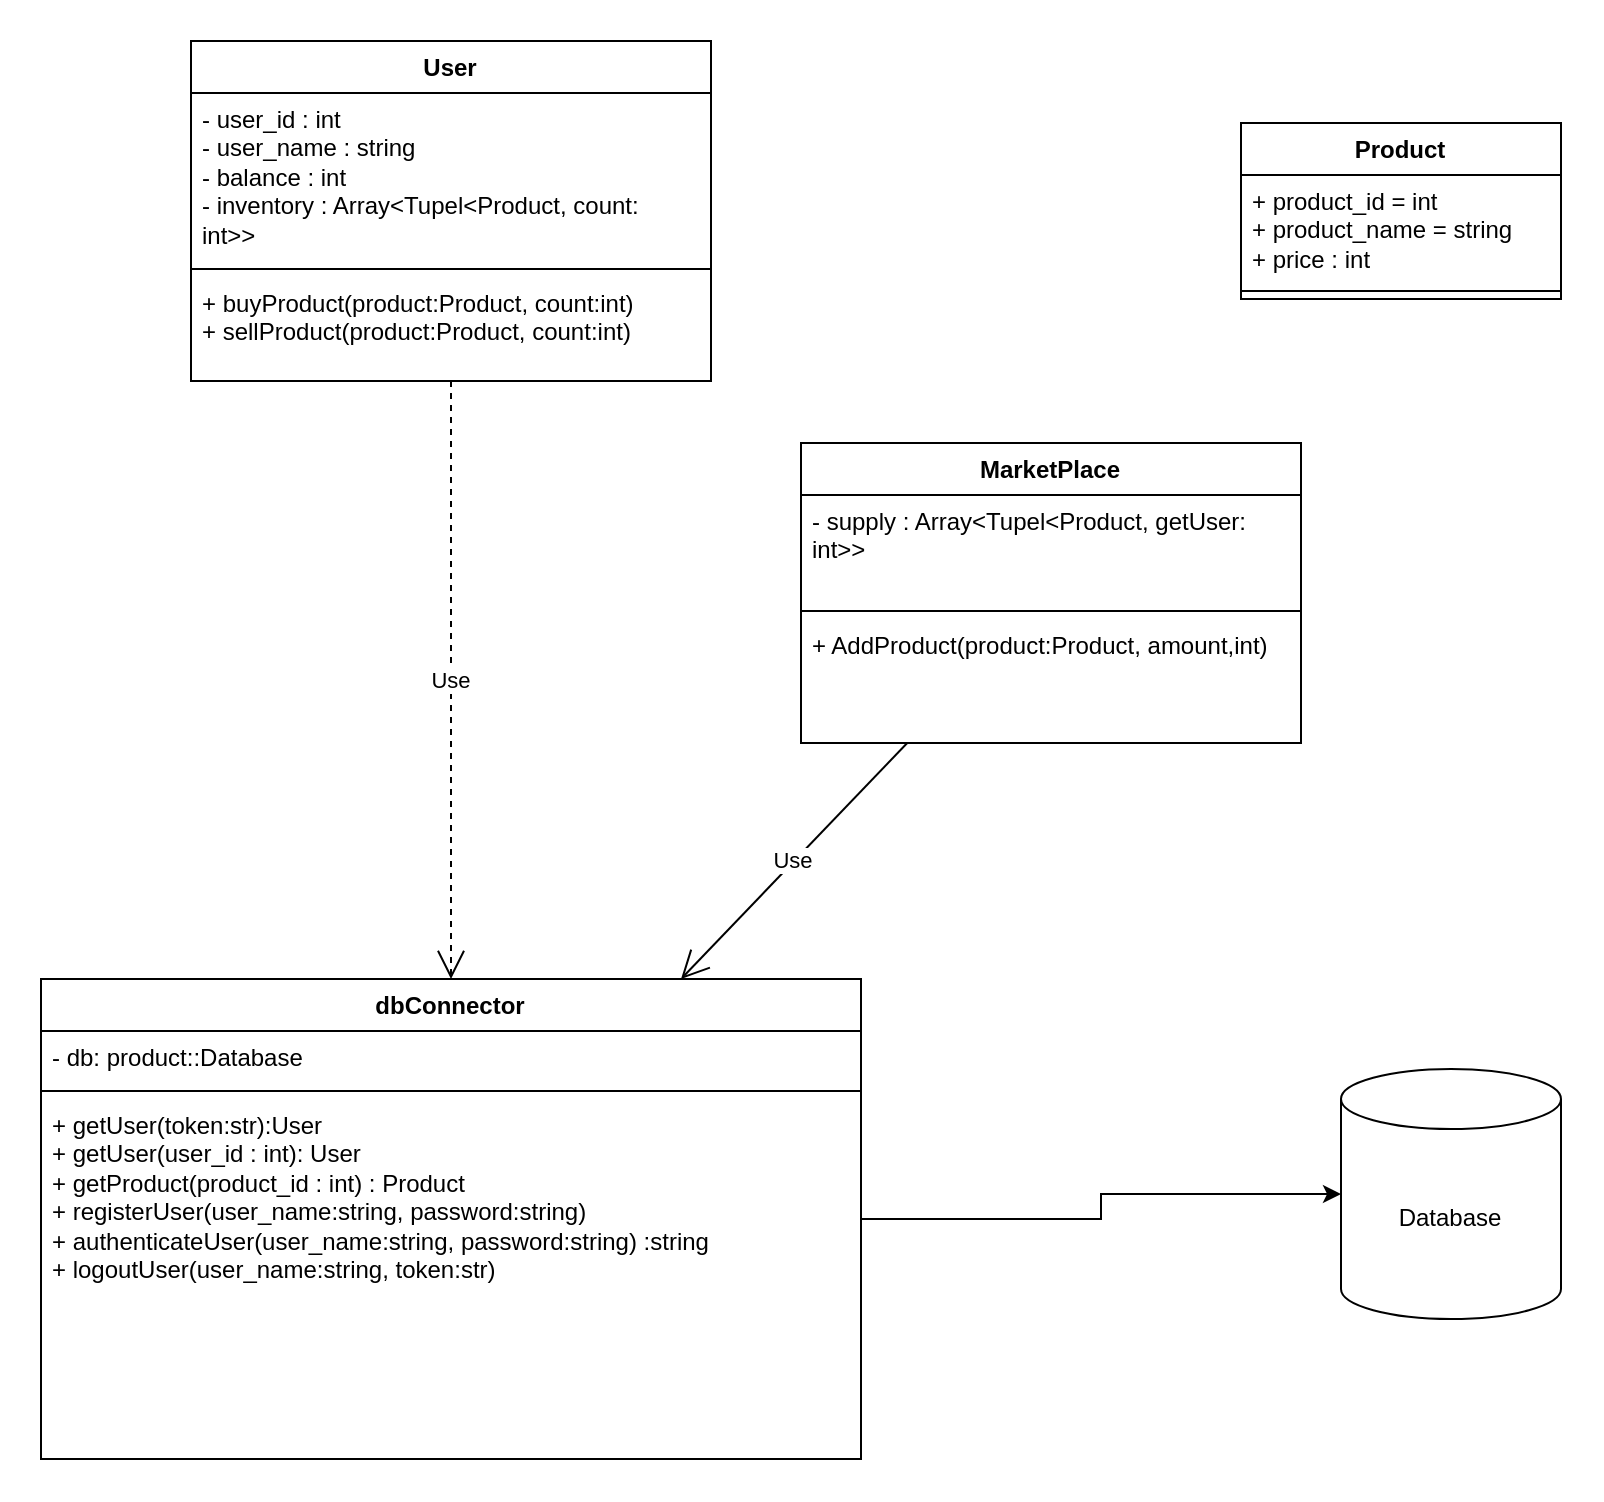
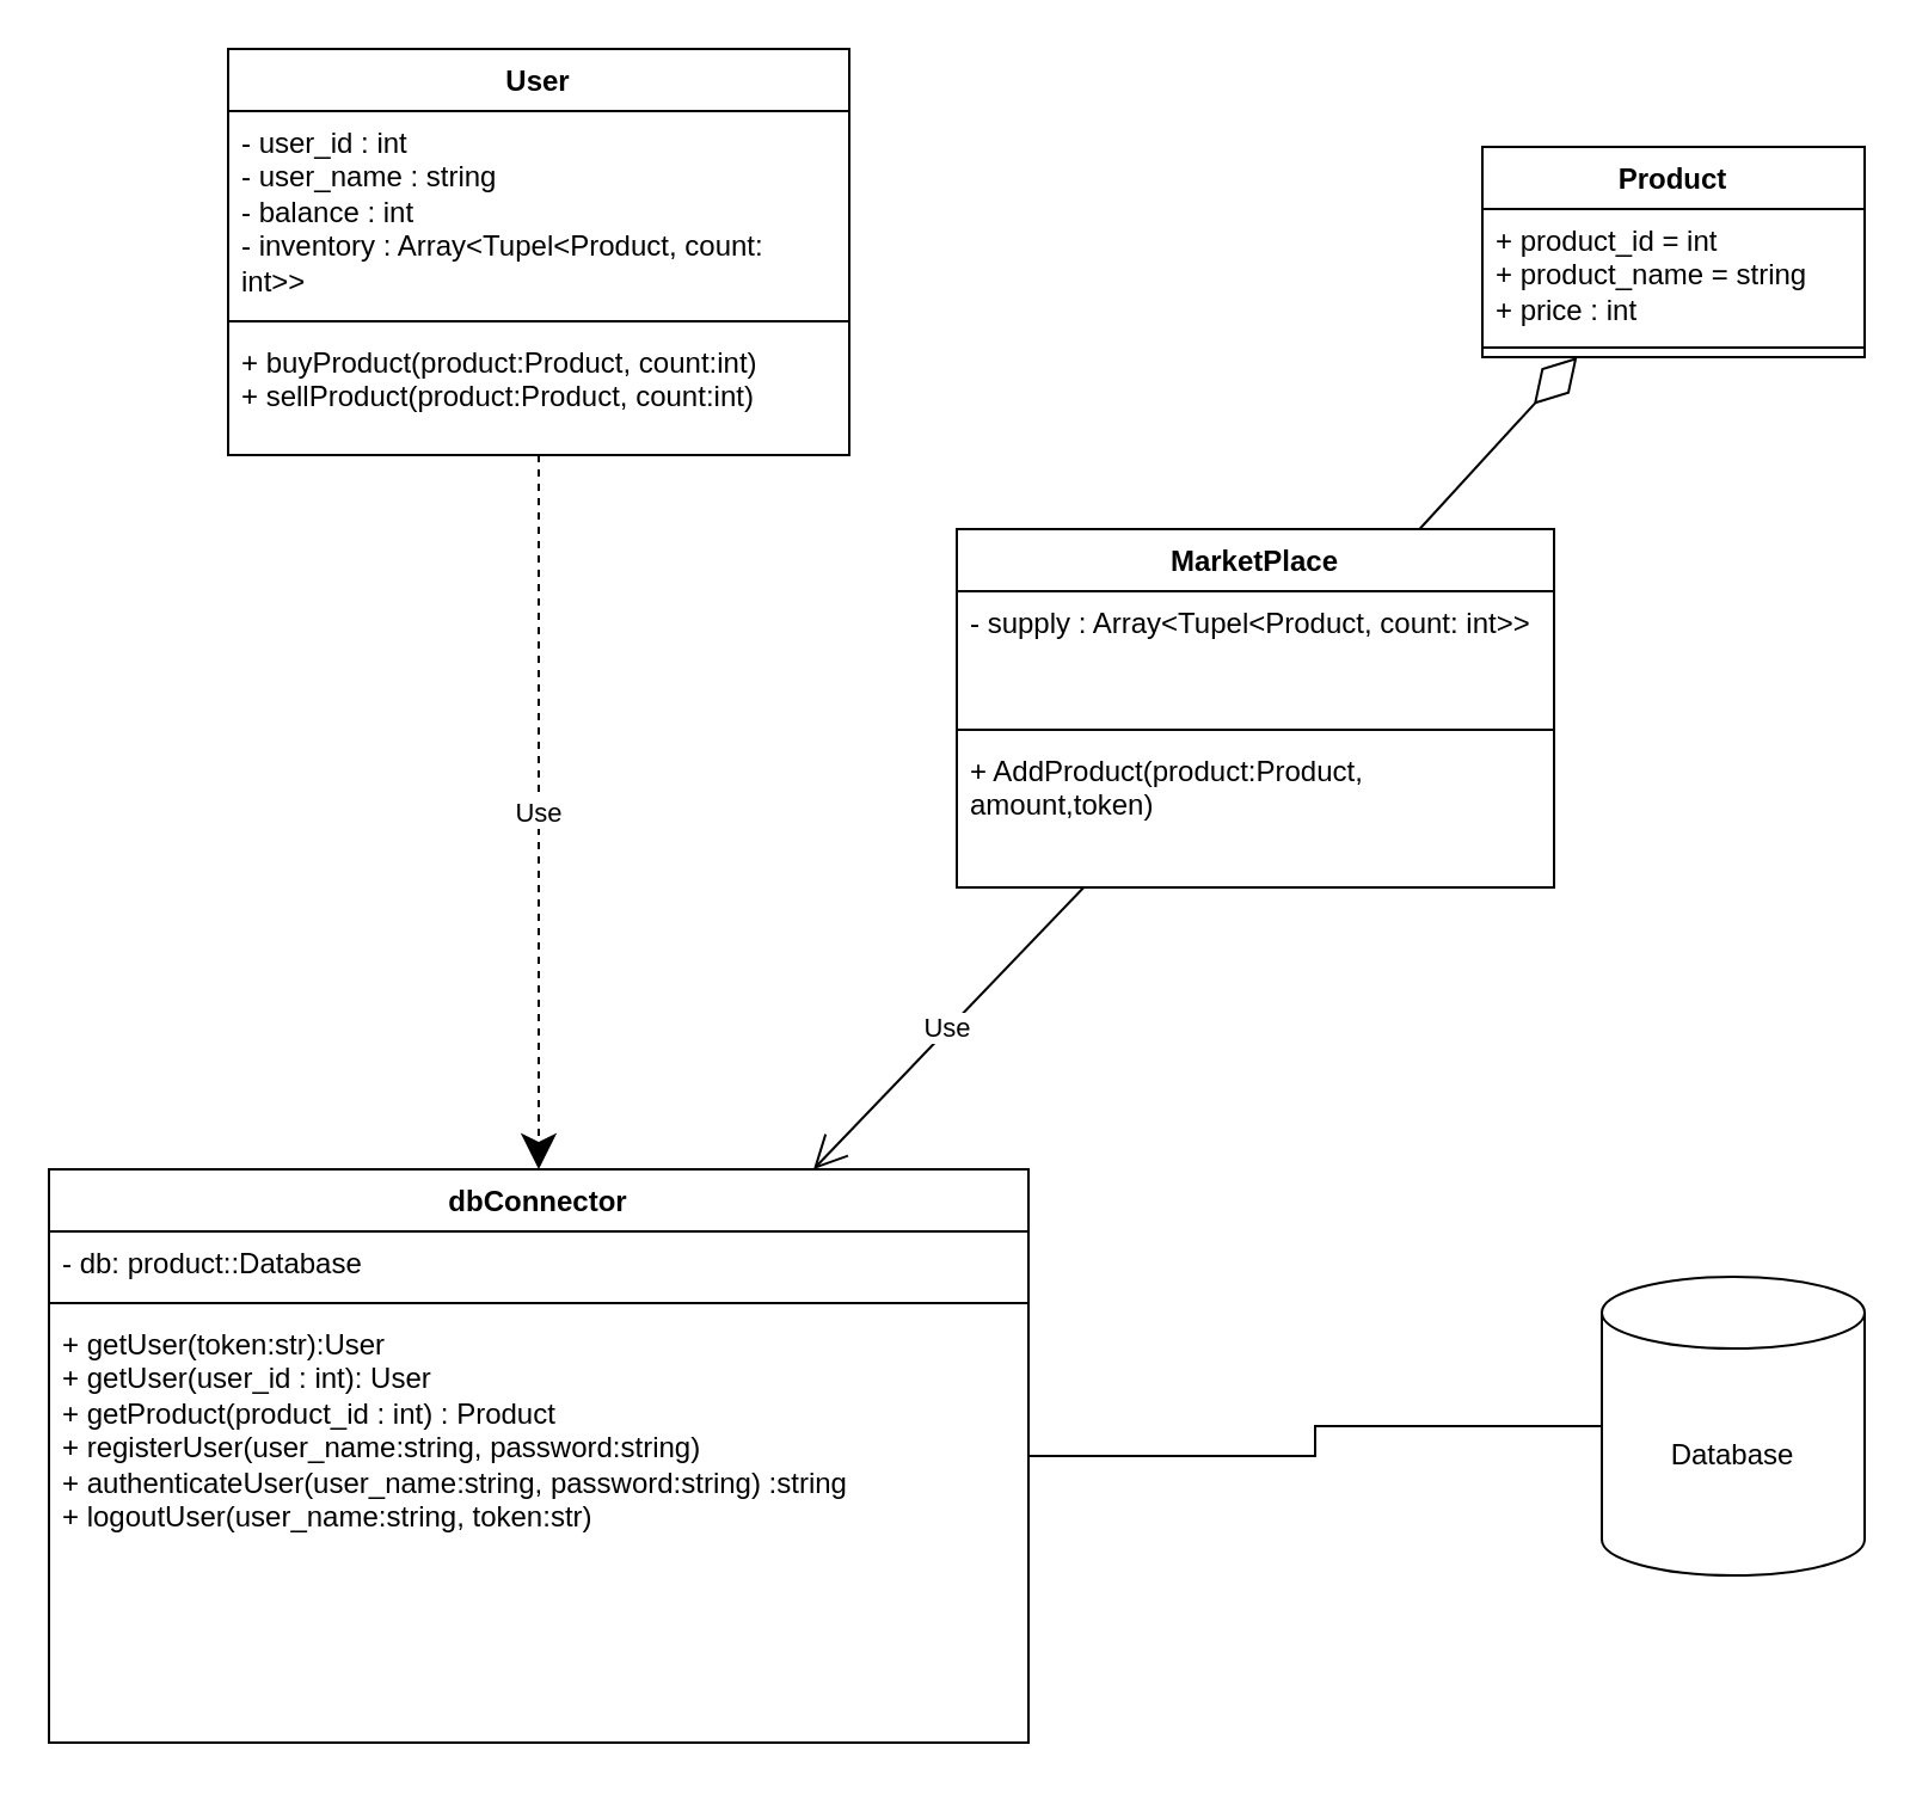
+ <mxCell id="19" value="" style="endArrow=diamondThin;endFill=0;endSize=24;html=1;rounded=0;" parent="1" source="15" target="6" edge="1"><mxGeometry width="160" relative="1" as="geometry"><mxPoint x="430" y="145" as="sourcePoint" /><mxPoint x="620" y="201" as="targetPoint" /></mxGeometry></mxCell>
- <mxCell id="16" value="- supply : Array&amp;lt;Tupel&amp;lt;Product, getUser: int&amp;gt;&amp;gt;&amp;nbsp;" style="text;strokeColor=none;fillColor=none;align=left;verticalAlign=top;spacingLeft=4;spacingRight=4;overflow=hidden;rotatable=0;points=[[0,0.5],[1,0.5]];portConstraint=eastwest;whiteSpace=wrap;html=1;" parent="15" vertex="1"><mxGeometry y="26" width="250" height="54" as="geometry" /></mxCell>
+ <mxCell id="16" value="- supply : Array&amp;lt;Tupel&amp;lt;Product, count: int&amp;gt;&amp;gt;&amp;nbsp;" style="text;strokeColor=none;fillColor=none;align=left;verticalAlign=top;spacingLeft=4;spacingRight=4;overflow=hidden;rotatable=0;points=[[0,0.5],[1,0.5]];portConstraint=eastwest;whiteSpace=wrap;html=1;" parent="15" vertex="1"><mxGeometry y="26" width="250" height="54" as="geometry" /></mxCell>
- <mxCell id="18" value="+ AddProduct(product:Product, amount,int)" style="text;strokeColor=none;fillColor=none;align=left;verticalAlign=top;spacingLeft=4;spacingRight=4;overflow=hidden;rotatable=0;points=[[0,0.5],[1,0.5]];portConstraint=eastwest;whiteSpace=wrap;html=1;" parent="15" vertex="1"><mxGeometry y="88" width="250" height="62" as="geometry" /></mxCell>
+ <mxCell id="18" value="+ AddProduct(product:Product, amount,token)" style="text;strokeColor=none;fillColor=none;align=left;verticalAlign=top;spacingLeft=4;spacingRight=4;overflow=hidden;rotatable=0;points=[[0,0.5],[1,0.5]];portConstraint=eastwest;whiteSpace=wrap;html=1;" parent="15" vertex="1"><mxGeometry y="88" width="250" height="62" as="geometry" /></mxCell>
- <mxCell id="21" value="Use" style="endArrow=open;endSize=12;dashed=1;html=1;rounded=0;" parent="1" source="2" target="10" edge="1"><mxGeometry width="160" relative="1" as="geometry"><mxPoint x="200" y="321" as="sourcePoint" /><mxPoint x="360" y="321" as="targetPoint" /></mxGeometry></mxCell>
+ <mxCell id="21" value="Use" style="endArrow=classic;endSize=12;dashed=1;html=1;rounded=0;" parent="1" source="2" target="10" edge="1"><mxGeometry width="160" relative="1" as="geometry"><mxPoint x="200" y="321" as="sourcePoint" /><mxPoint x="360" y="321" as="targetPoint" /></mxGeometry></mxCell>
- <mxCell id="9" style="edgeStyle=orthogonalEdgeStyle;rounded=0;orthogonalLoop=1;jettySize=auto;html=1;" parent="1" source="10" target="14" edge="1"><mxGeometry relative="1" as="geometry" /></mxCell>
+ <mxCell id="9" style="edgeStyle=orthogonalEdgeStyle;rounded=0;orthogonalLoop=1;jettySize=auto;html=1;endArrow=none;" parent="1" source="10" target="14" edge="1"><mxGeometry relative="1" as="geometry" /></mxCell>
